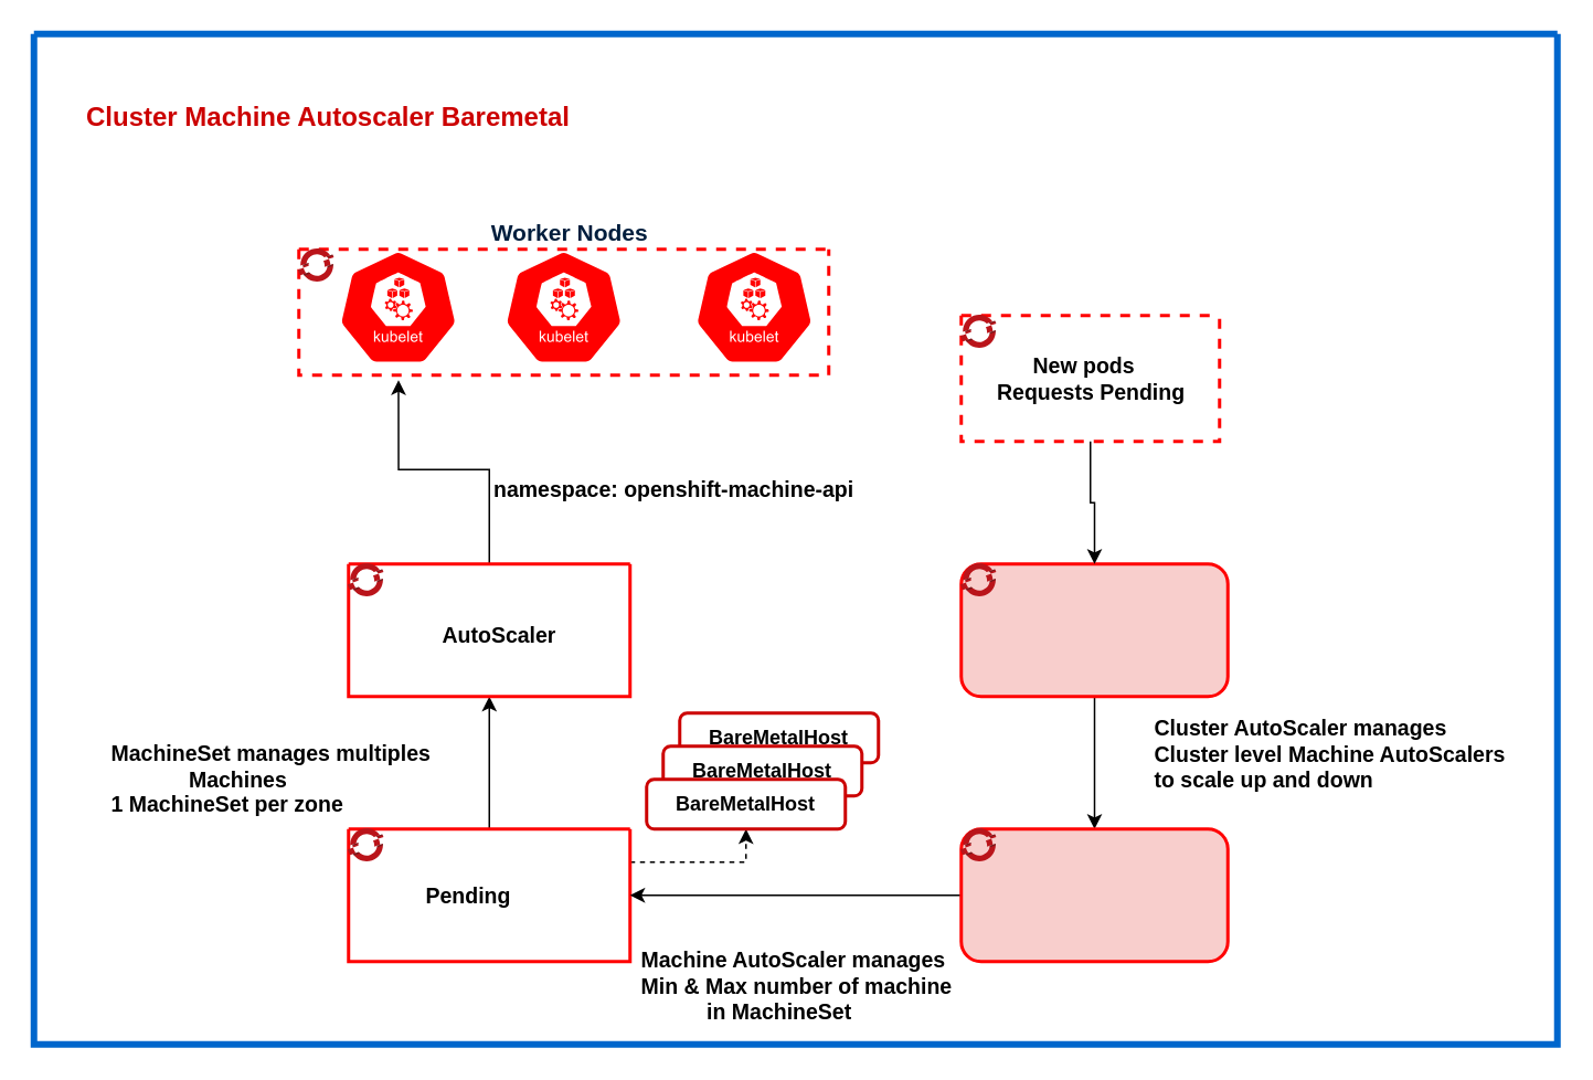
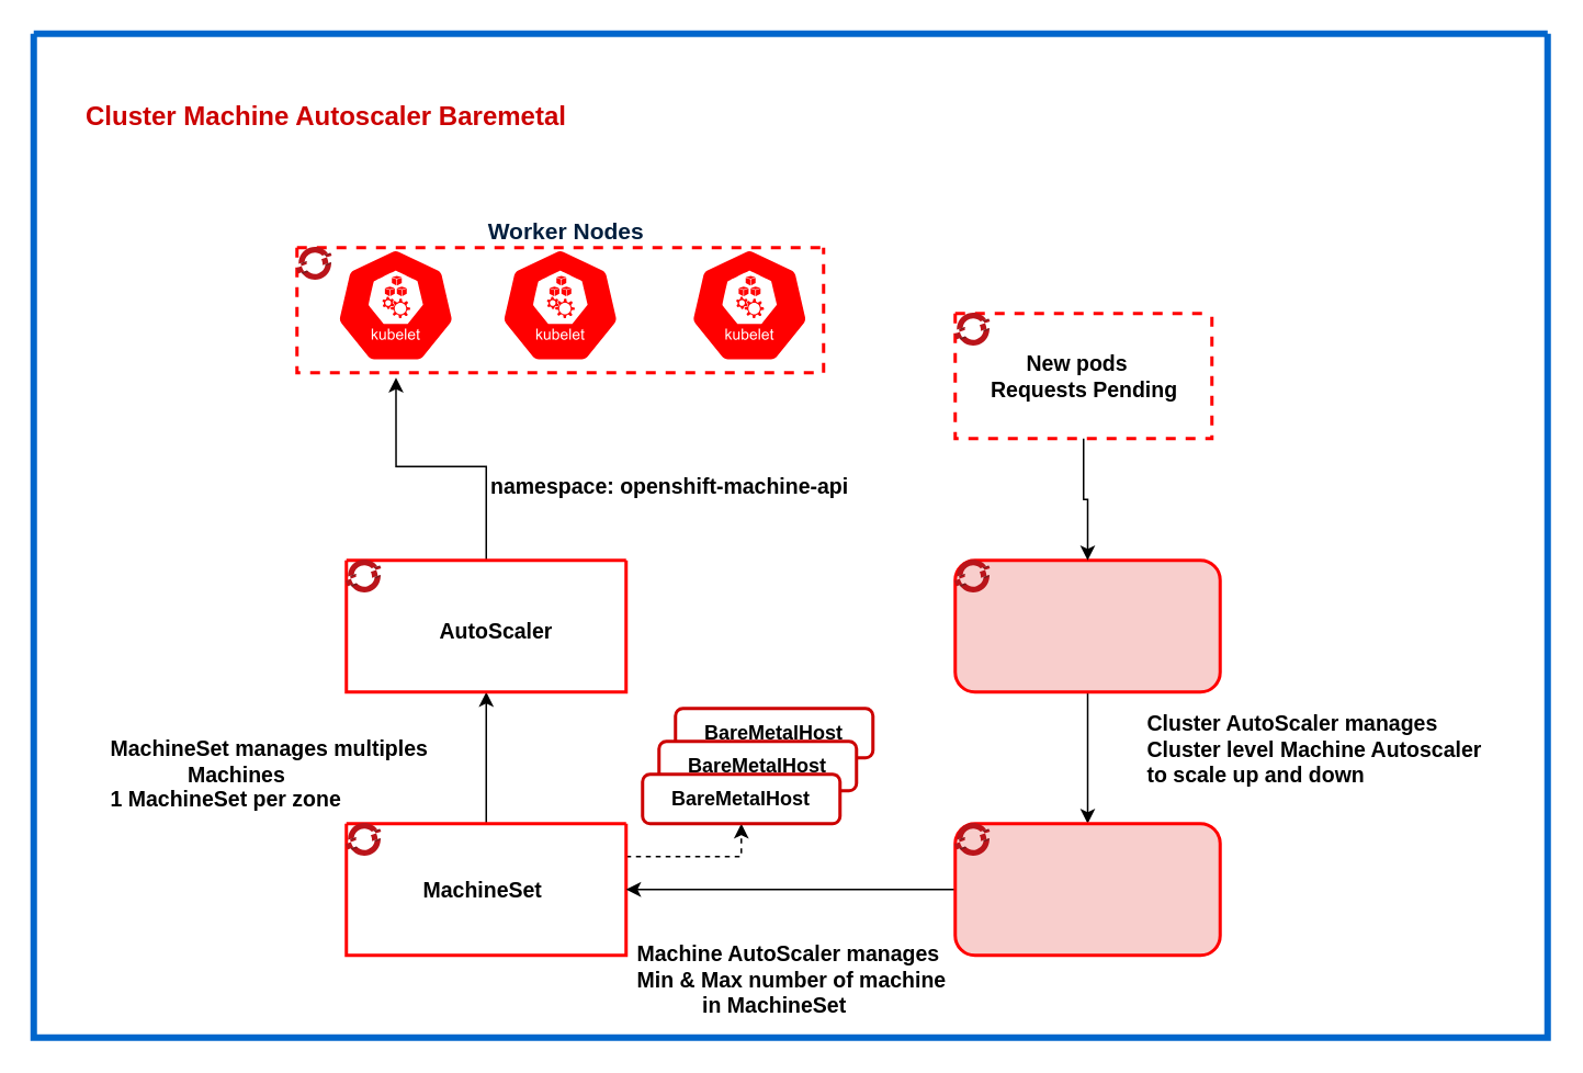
- <mxCell id="27" value="&lt;font color=&quot;#000000&quot;&gt;&lt;span style=&quot;font-size: 13px;&quot;&gt;Cluster AutoScaler manages&lt;br&gt;Cluster level Machine AutoScalers&lt;br&gt;to scale up and down&lt;br&gt;&lt;/span&gt;&lt;/font&gt;" style="text;html=1;align=left;verticalAlign=middle;fontColor=#4277BB;shadow=0;dashed=0;strokeColor=none;fillColor=none;labelBackgroundColor=none;fontStyle=1;fontSize=9;spacingLeft=5;" parent="2" vertex="1"><mxGeometry x="670" y="400" width="224" height="70" as="geometry" /></mxCell>
+ <mxCell id="27" value="&lt;font color=&quot;#000000&quot;&gt;&lt;span style=&quot;font-size: 13px;&quot;&gt;Cluster AutoScaler manages&lt;br&gt;Cluster level Machine Autoscaler&lt;br&gt;to scale up and down&lt;br&gt;&lt;/span&gt;&lt;/font&gt;" style="text;html=1;align=left;verticalAlign=middle;fontColor=#4277BB;shadow=0;dashed=0;strokeColor=none;fillColor=none;labelBackgroundColor=none;fontStyle=1;fontSize=9;spacingLeft=5;" parent="2" vertex="1"><mxGeometry x="670" y="400" width="224" height="70" as="geometry" /></mxCell>
- <mxCell id="9" value="&lt;span style=&quot;font-size: 13px&quot;&gt;&lt;font color=&quot;#000000&quot;&gt;Pending&lt;/font&gt;&lt;/span&gt;" style="text;html=1;align=left;verticalAlign=middle;fontColor=#4277BB;shadow=0;dashed=0;strokeColor=none;fillColor=none;labelBackgroundColor=none;fontStyle=1;fontSize=9;spacingLeft=5;" parent="8" vertex="1"><mxGeometry x="40" y="29" width="90" height="22" as="geometry" /></mxCell>
+ <mxCell id="9" value="&lt;span style=&quot;font-size: 13px&quot;&gt;&lt;font color=&quot;#000000&quot;&gt;MachineSet&lt;/font&gt;&lt;/span&gt;" style="text;html=1;align=left;verticalAlign=middle;fontColor=#4277BB;shadow=0;dashed=0;strokeColor=none;fillColor=none;labelBackgroundColor=none;fontStyle=1;fontSize=9;spacingLeft=5;" parent="8" vertex="1"><mxGeometry x="40" y="29" width="90" height="22" as="geometry" /></mxCell>
